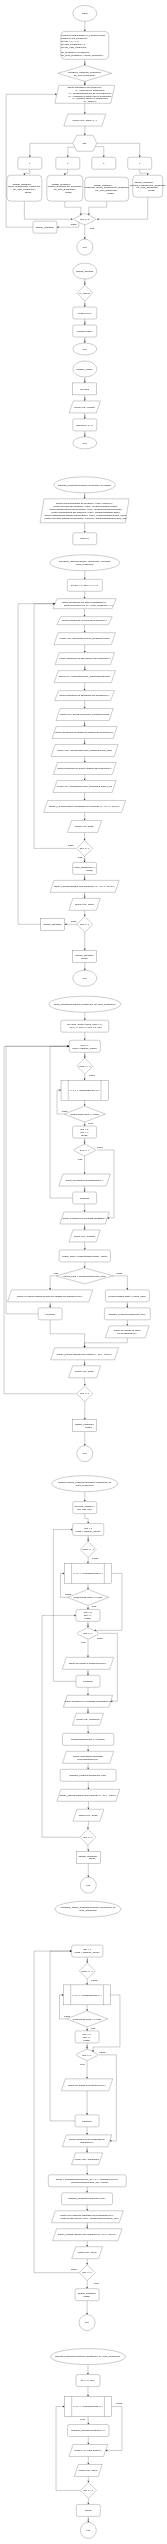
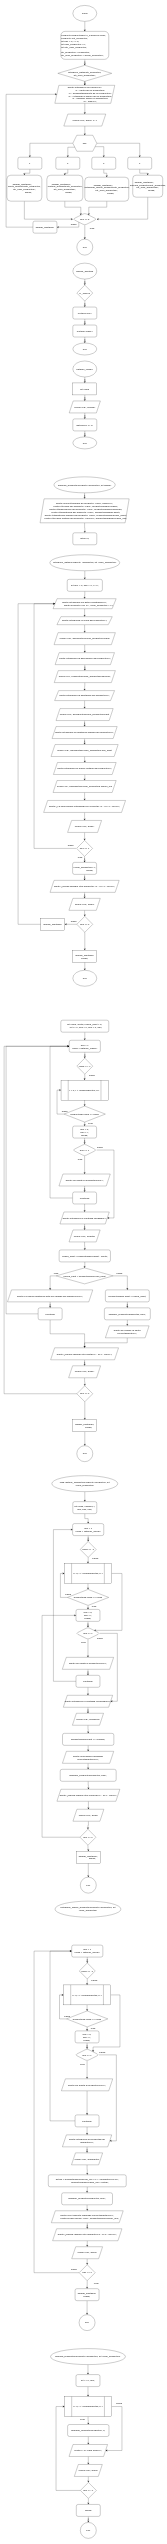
+ <mxCell id="19" style="edgeStyle=orthogonalEdgeStyle;rounded=0;orthogonalLoop=1;jettySize=auto;html=1;entryX=0.5;entryY=0;entryDx=0;entryDy=0;" parent="1" source="20" target="28" edge="1"><mxGeometry relative="1" as="geometry" /></mxCell>
- <mxCell id="58" value="introducir_datos(Producto &amp;nbsp;*productos, nCompra *num_productos)" style="ellipse;whiteSpace=wrap;html=1;" vertex="1" parent="1"><mxGeometry x="249" y="2770" width="350" height="80" as="geometry" /></mxCell>
+ <mxCell id="58" value="introducir_datos(Producto &amp;nbsp;*productos, int *num_productos)" style="ellipse;whiteSpace=wrap;html=1;" vertex="1" parent="1"><mxGeometry x="249" y="2770" width="350" height="80" as="geometry" /></mxCell>
- <mxCell id="115" value="venta_producto(Producto *productos, int *num_productos)" style="ellipse;whiteSpace=wrap;html=1;" vertex="1" parent="1"><mxGeometry x="244" y="4980" width="360" height="80" as="geometry" /></mxCell>
- <mxCell id="114" style="edgeStyle=orthogonalEdgeStyle;rounded=0;orthogonalLoop=1;jettySize=auto;html=1;entryX=0.5;entryY=0;entryDx=0;entryDy=0;" edge="1" parent="1" source="115" target="117"><mxGeometry relative="1" as="geometry" /></mxCell>
- <mxCell id="175" value="minimo restock_producto(Producto *productos, int *num_productos)" style="ellipse;whiteSpace=wrap;html=1;" vertex="1" parent="1"><mxGeometry x="259" y="7380" width="330" height="80" as="geometry" /></mxCell>
+ <mxCell id="175" value="void restock_producto(Producto *productos, int *num_productos)" style="ellipse;whiteSpace=wrap;html=1;" vertex="1" parent="1"><mxGeometry x="259" y="7380" width="330" height="80" as="geometry" /></mxCell>
